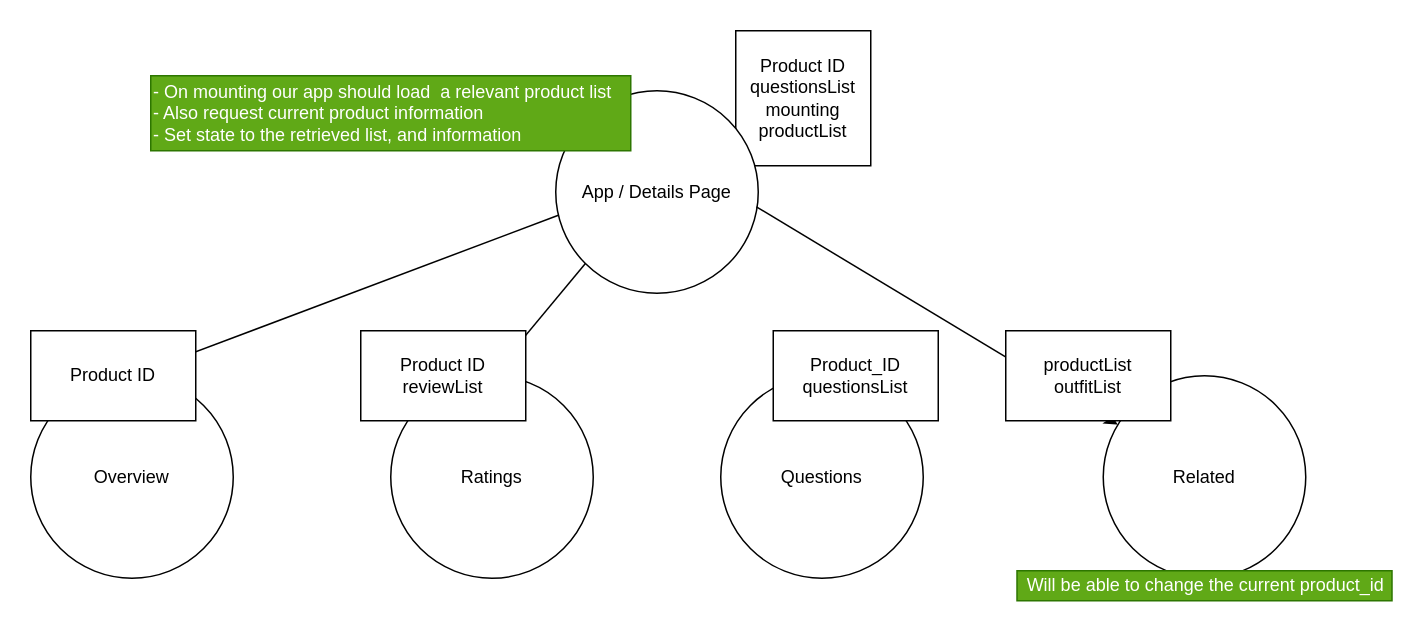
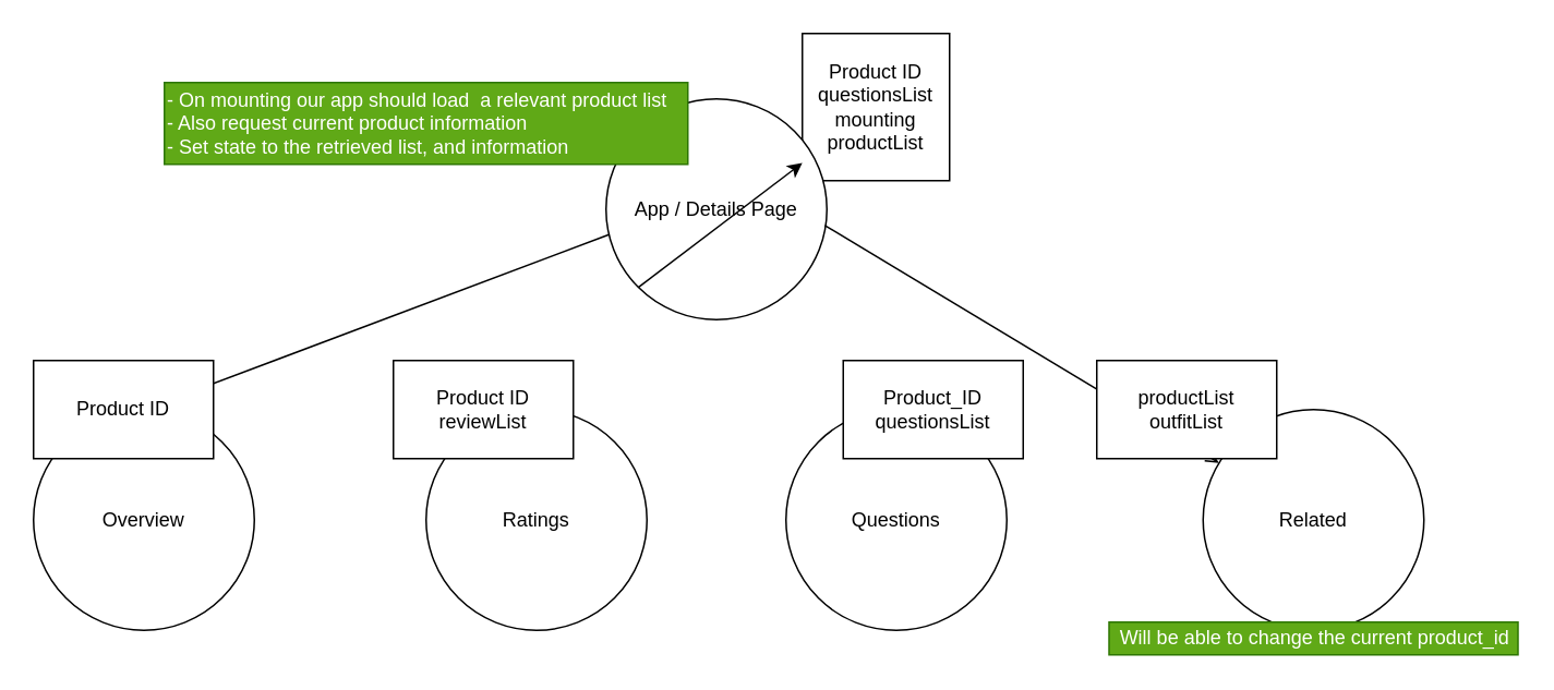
- <mxCell id="8" value="" style="endArrow=classic;html=1;exitX=0;exitY=1;exitDx=0;exitDy=0;entryX=0.5;entryY=0;entryDx=0;entryDy=0;" parent="1" source="4" target="5" edge="1"><mxGeometry width="50" height="50" relative="1" as="geometry"><mxPoint x="455.5" y="175" as="sourcePoint" /><mxPoint x="440" y="349" as="targetPoint" /></mxGeometry></mxCell>
+ <mxCell id="8" value="" style="endArrow=classic;html=1;exitX=0;exitY=1;exitDx=0;exitDy=0;" parent="1" source="4" target="2" edge="1"><mxGeometry width="50" height="50" relative="1" as="geometry"><mxPoint x="455.5" y="175" as="sourcePoint" /><mxPoint x="440" y="349" as="targetPoint" /></mxGeometry></mxCell>
- <mxCell id="10" value="" style="endArrow=classic;html=1;exitX=0.991;exitY=0.573;exitDx=0;exitDy=0;exitPerimeter=0;" parent="1" source="4" target="9" edge="1"><mxGeometry width="50" height="50" relative="1" as="geometry"><mxPoint x="454.5" y="505" as="sourcePoint" /><mxPoint x="454.5" y="530" as="targetPoint" /></mxGeometry></mxCell>
+ <mxCell id="10" value="" style="endArrow=open;html=1;exitX=0.991;exitY=0.573;exitDx=0;exitDy=0;exitPerimeter=0;" parent="1" source="4" target="9" edge="1"><mxGeometry width="50" height="50" relative="1" as="geometry"><mxPoint x="454.5" y="505" as="sourcePoint" /><mxPoint x="454.5" y="530" as="targetPoint" /></mxGeometry></mxCell>
